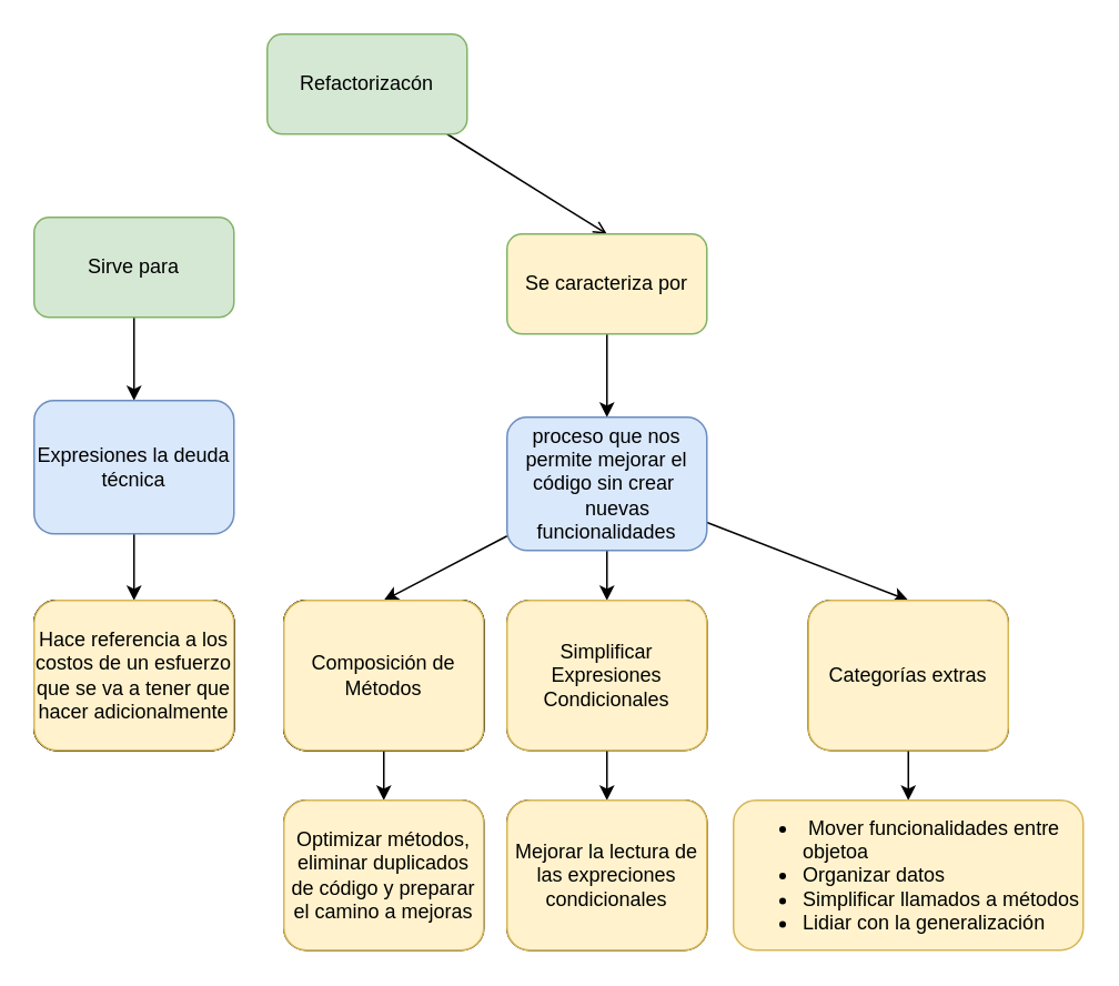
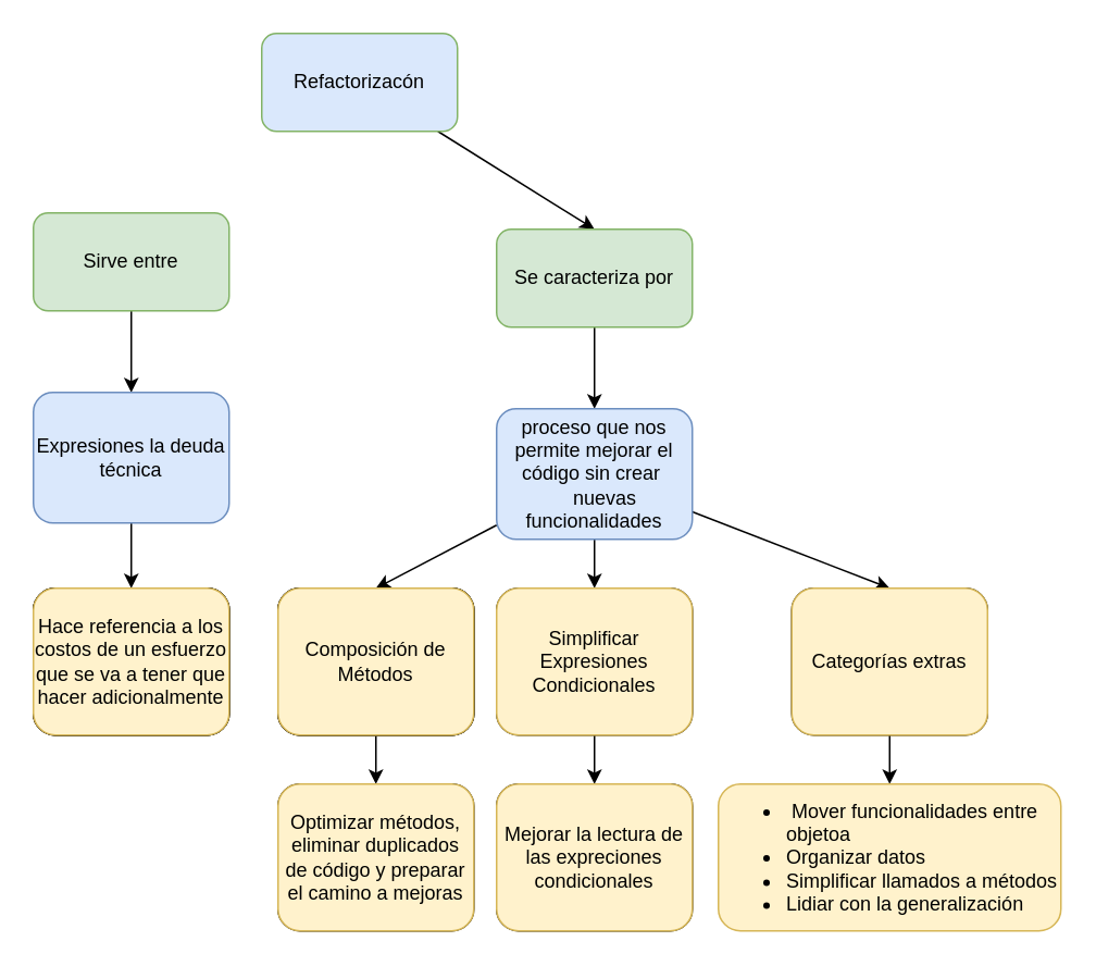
- <mxCell id="3" value="Refactorizacón" style="rounded=1;whiteSpace=wrap;html=1;fillColor=#d5e8d4;strokeColor=#82b366;" vertex="1" parent="1"><mxGeometry x="160" y="20" width="120" height="60" as="geometry" /></mxCell>
+ <mxCell id="3" value="Refactorizacón" style="rounded=1;whiteSpace=wrap;html=1;fillColor=#dae8fc;strokeColor=#82b366;" vertex="1" parent="1"><mxGeometry x="160" y="20" width="120" height="60" as="geometry" /></mxCell>
- <mxCell id="2" style="edgeStyle=none;rounded=0;orthogonalLoop=1;jettySize=auto;html=1;entryX=0.5;entryY=0;entryDx=0;entryDy=0;endArrow=open;" edge="1" parent="1" source="3" target="7"><mxGeometry relative="1" as="geometry" /></mxCell>
+ <mxCell id="2" style="edgeStyle=none;rounded=0;orthogonalLoop=1;jettySize=auto;html=1;entryX=0.5;entryY=0;entryDx=0;entryDy=0;" edge="1" parent="1" source="3" target="7"><mxGeometry relative="1" as="geometry" /></mxCell>
- <mxCell id="5" value="Sirve para" style="rounded=1;whiteSpace=wrap;html=1;fillColor=#d5e8d4;strokeColor=#82b366;" vertex="1" parent="1"><mxGeometry x="20" y="130" width="120" height="60" as="geometry" /></mxCell>
+ <mxCell id="5" value="Sirve entre" style="rounded=1;whiteSpace=wrap;html=1;fillColor=#d5e8d4;strokeColor=#82b366;" vertex="1" parent="1"><mxGeometry x="20" y="130" width="120" height="60" as="geometry" /></mxCell>
- <mxCell id="7" value="Se caracteriza por" style="rounded=1;whiteSpace=wrap;html=1;fillColor=#fff2cc;strokeColor=#82b366;" vertex="1" parent="1"><mxGeometry x="304" y="140" width="120" height="60" as="geometry" /></mxCell>
+ <mxCell id="7" value="Se caracteriza por" style="rounded=1;whiteSpace=wrap;html=1;fillColor=#d5e8d4;strokeColor=#82b366;" vertex="1" parent="1"><mxGeometry x="304" y="140" width="120" height="60" as="geometry" /></mxCell>
